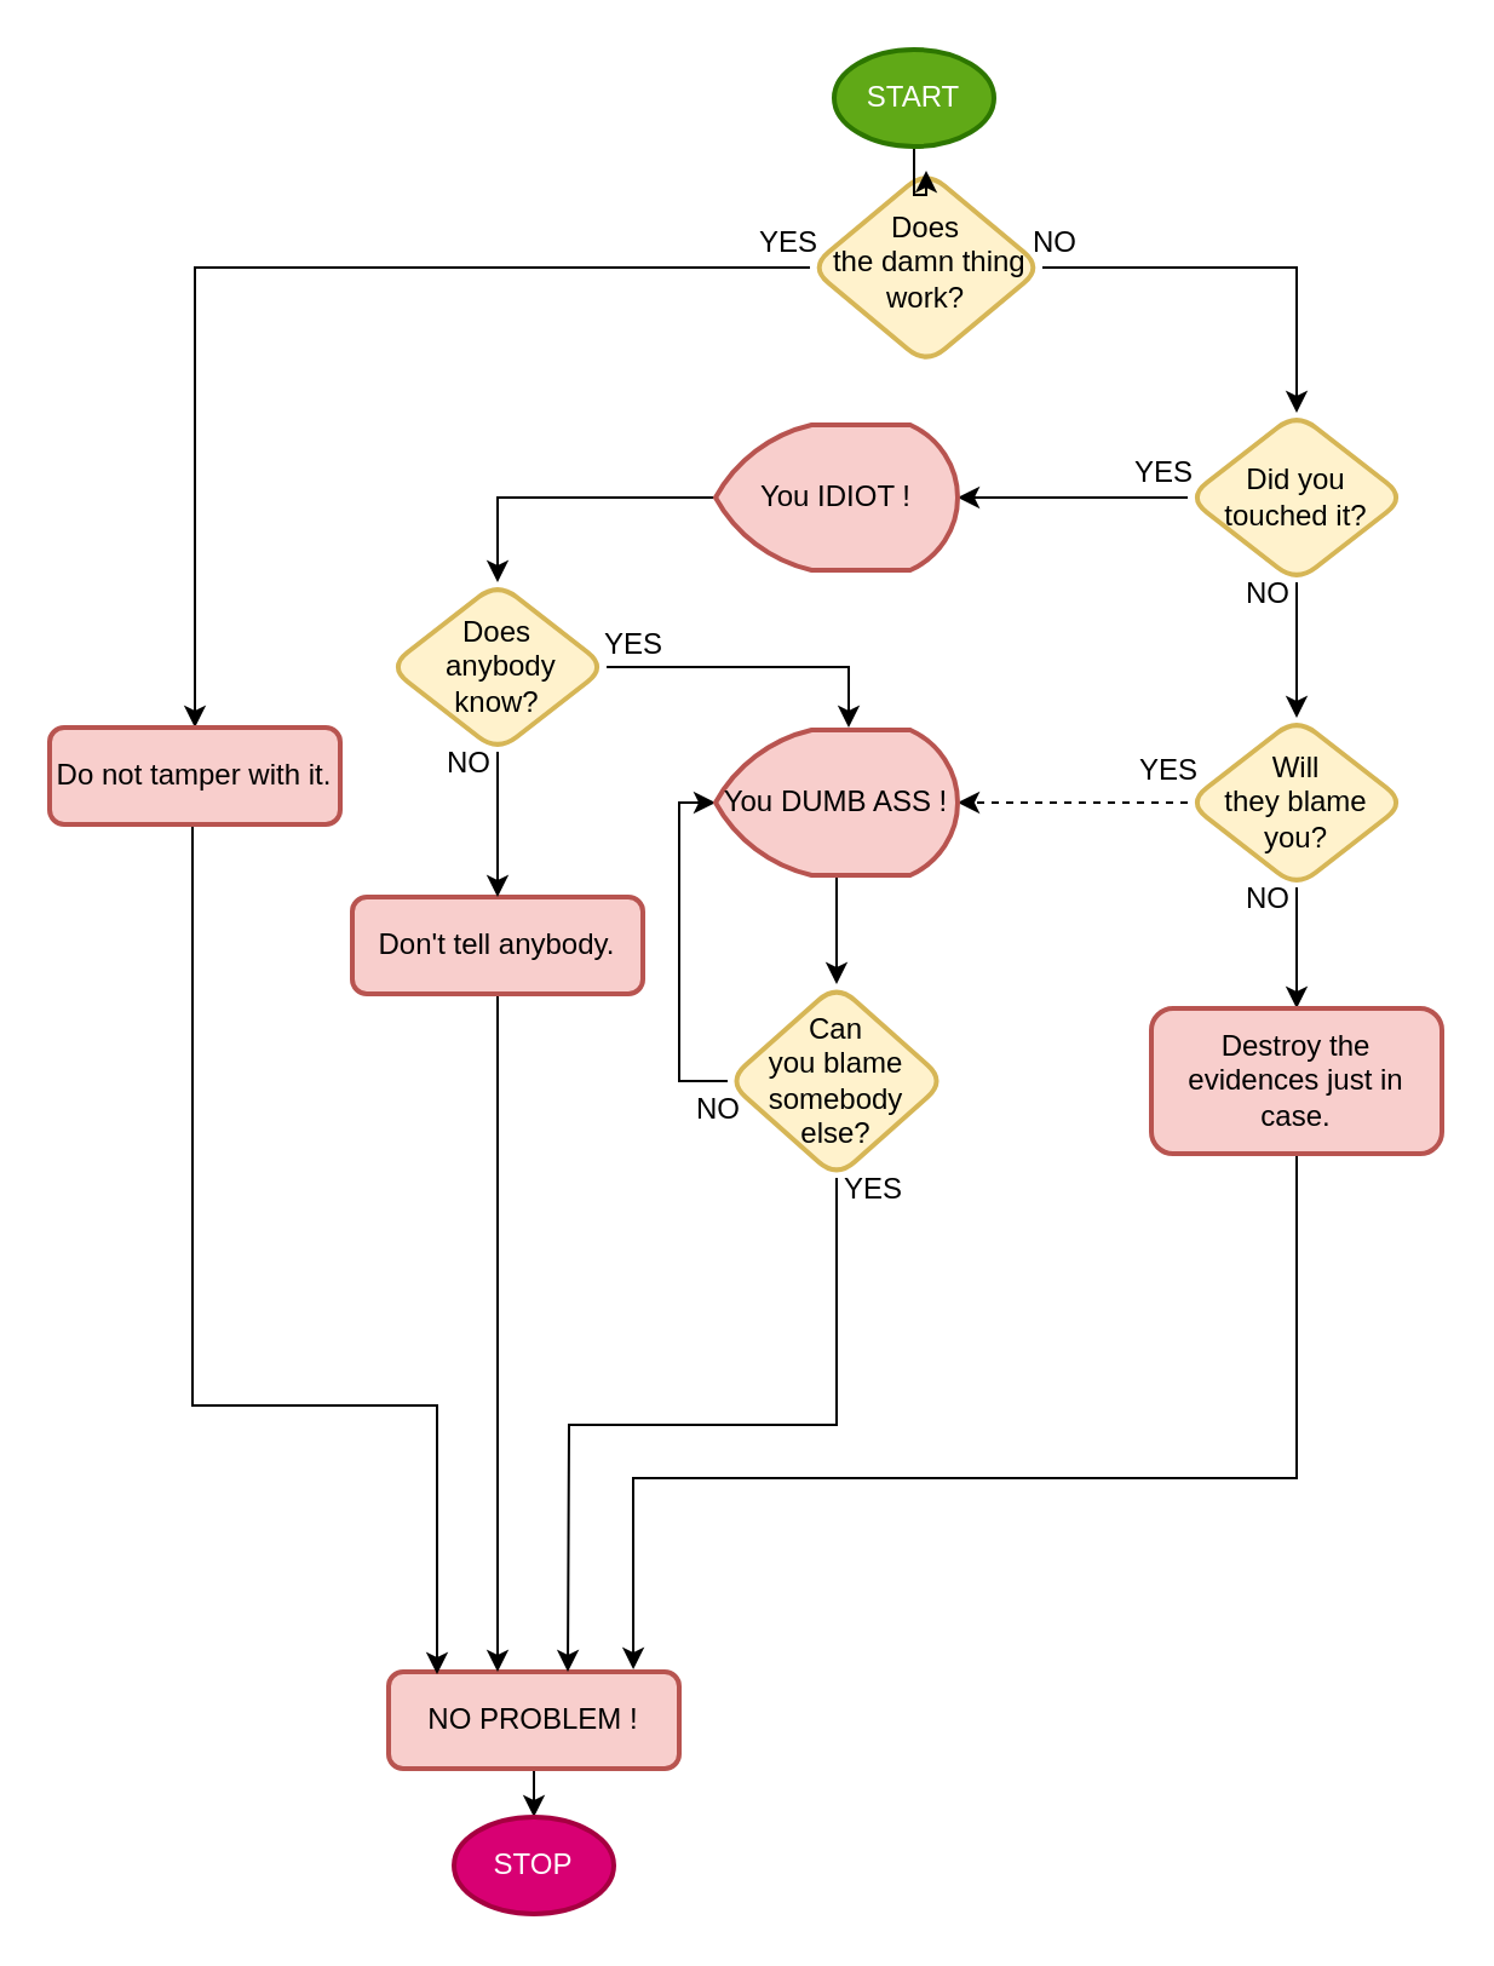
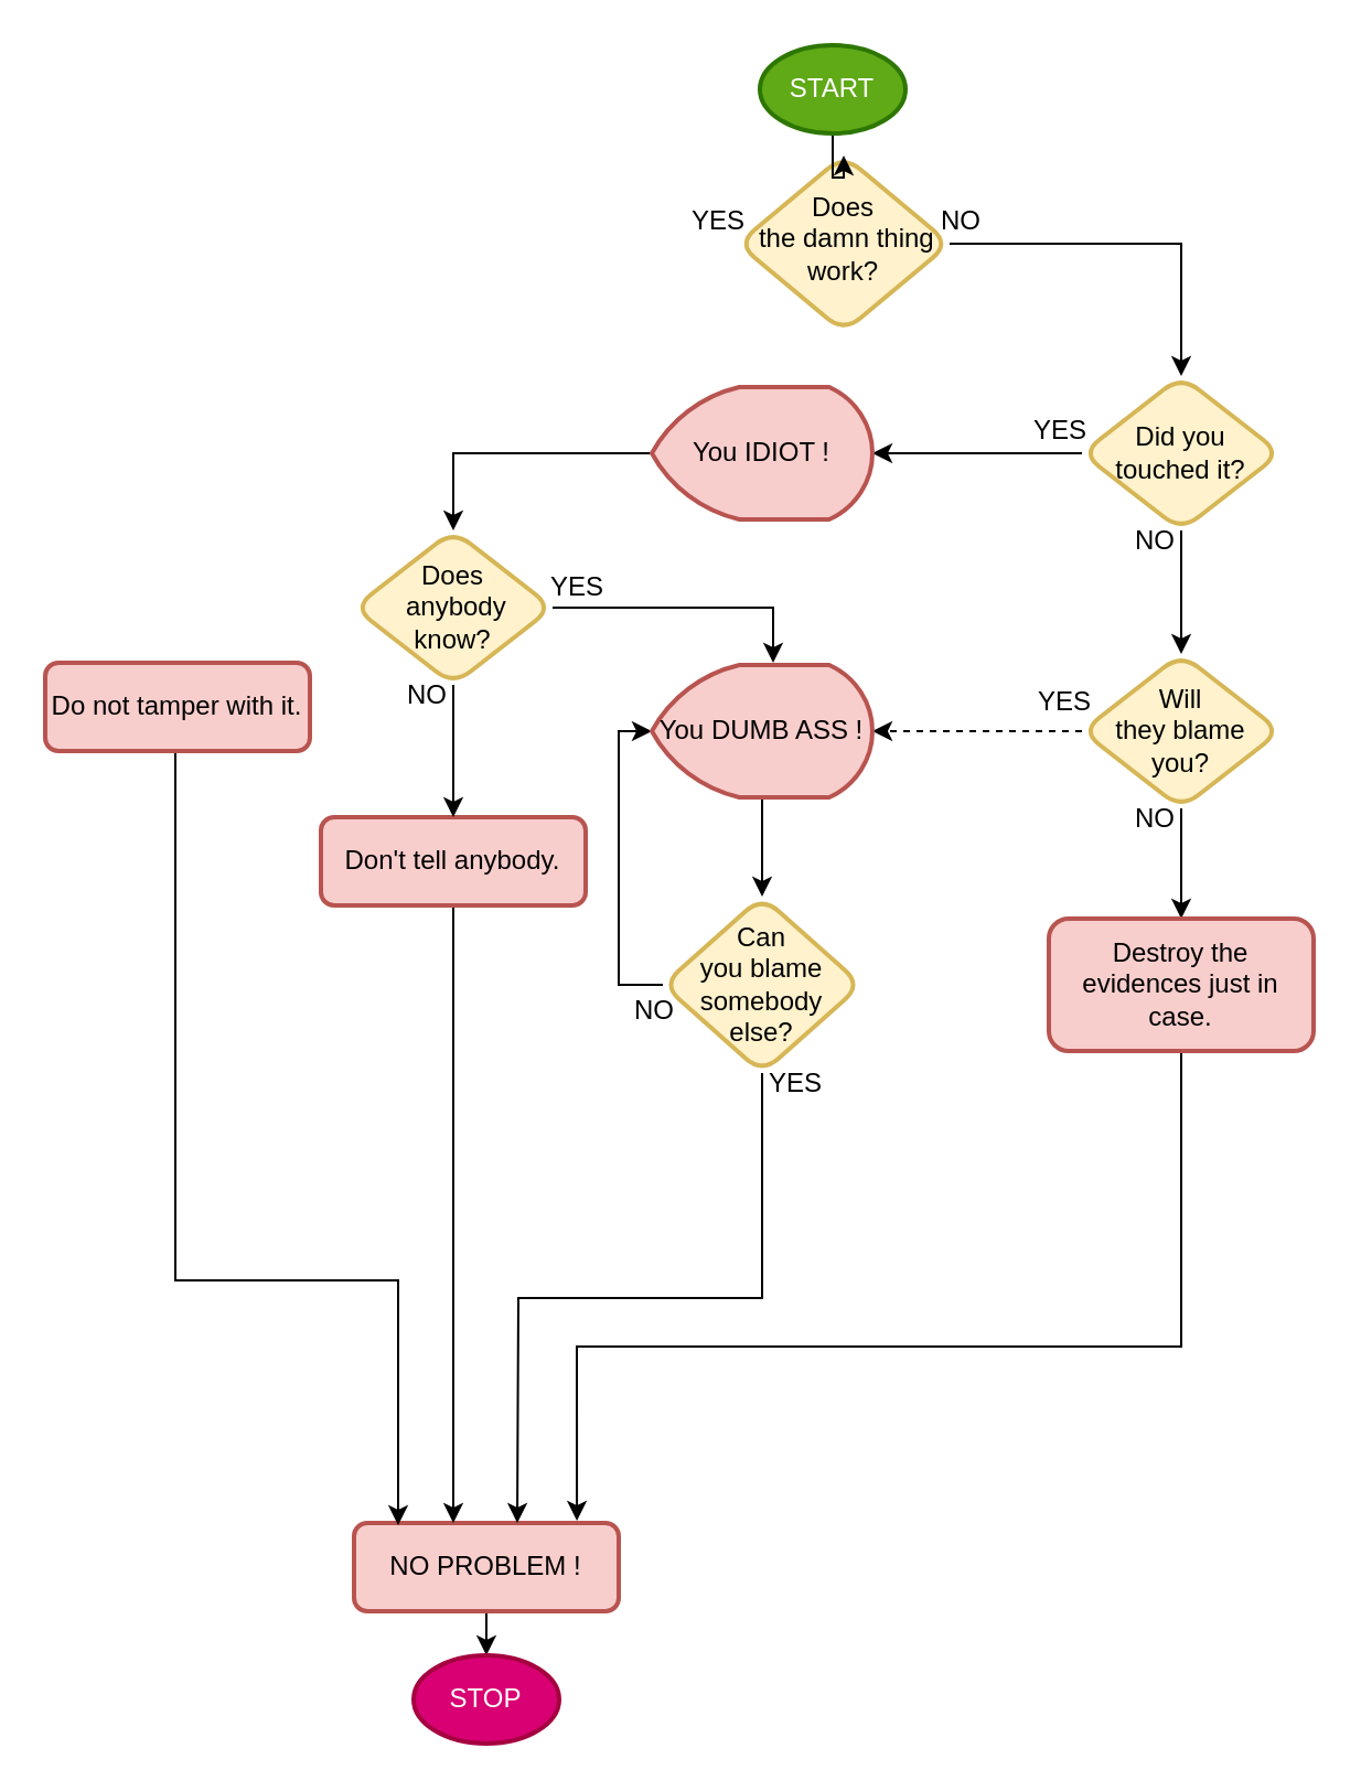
- <mxCell id="5" style="edgeStyle=orthogonalEdgeStyle;rounded=0;orthogonalLoop=1;jettySize=auto;html=1;exitX=0;exitY=0.5;exitDx=0;exitDy=0;entryX=0.5;entryY=0;entryDx=0;entryDy=0;" edge="1" parent="1" source="6" target="36"><mxGeometry relative="1" as="geometry"><Array as="points"><mxPoint x="80" y="110" /></Array></mxGeometry></mxCell>
